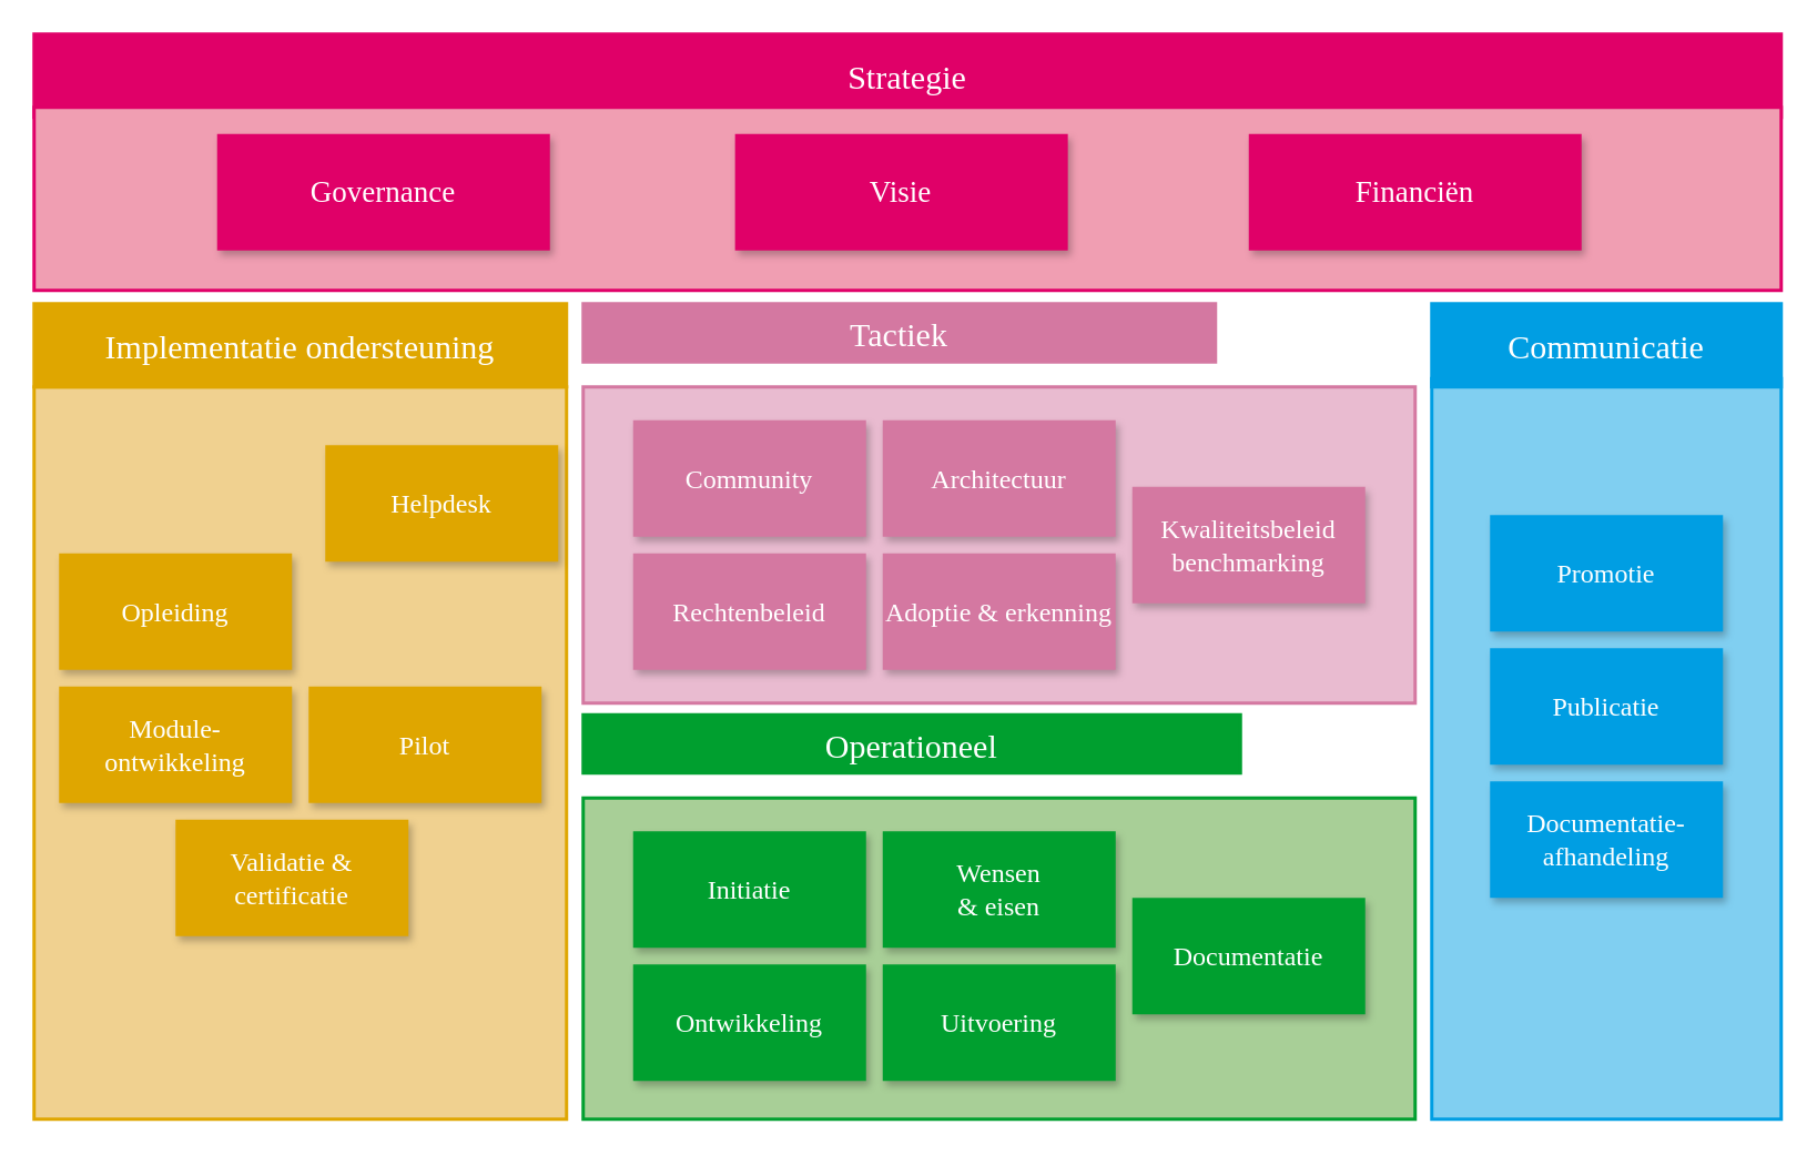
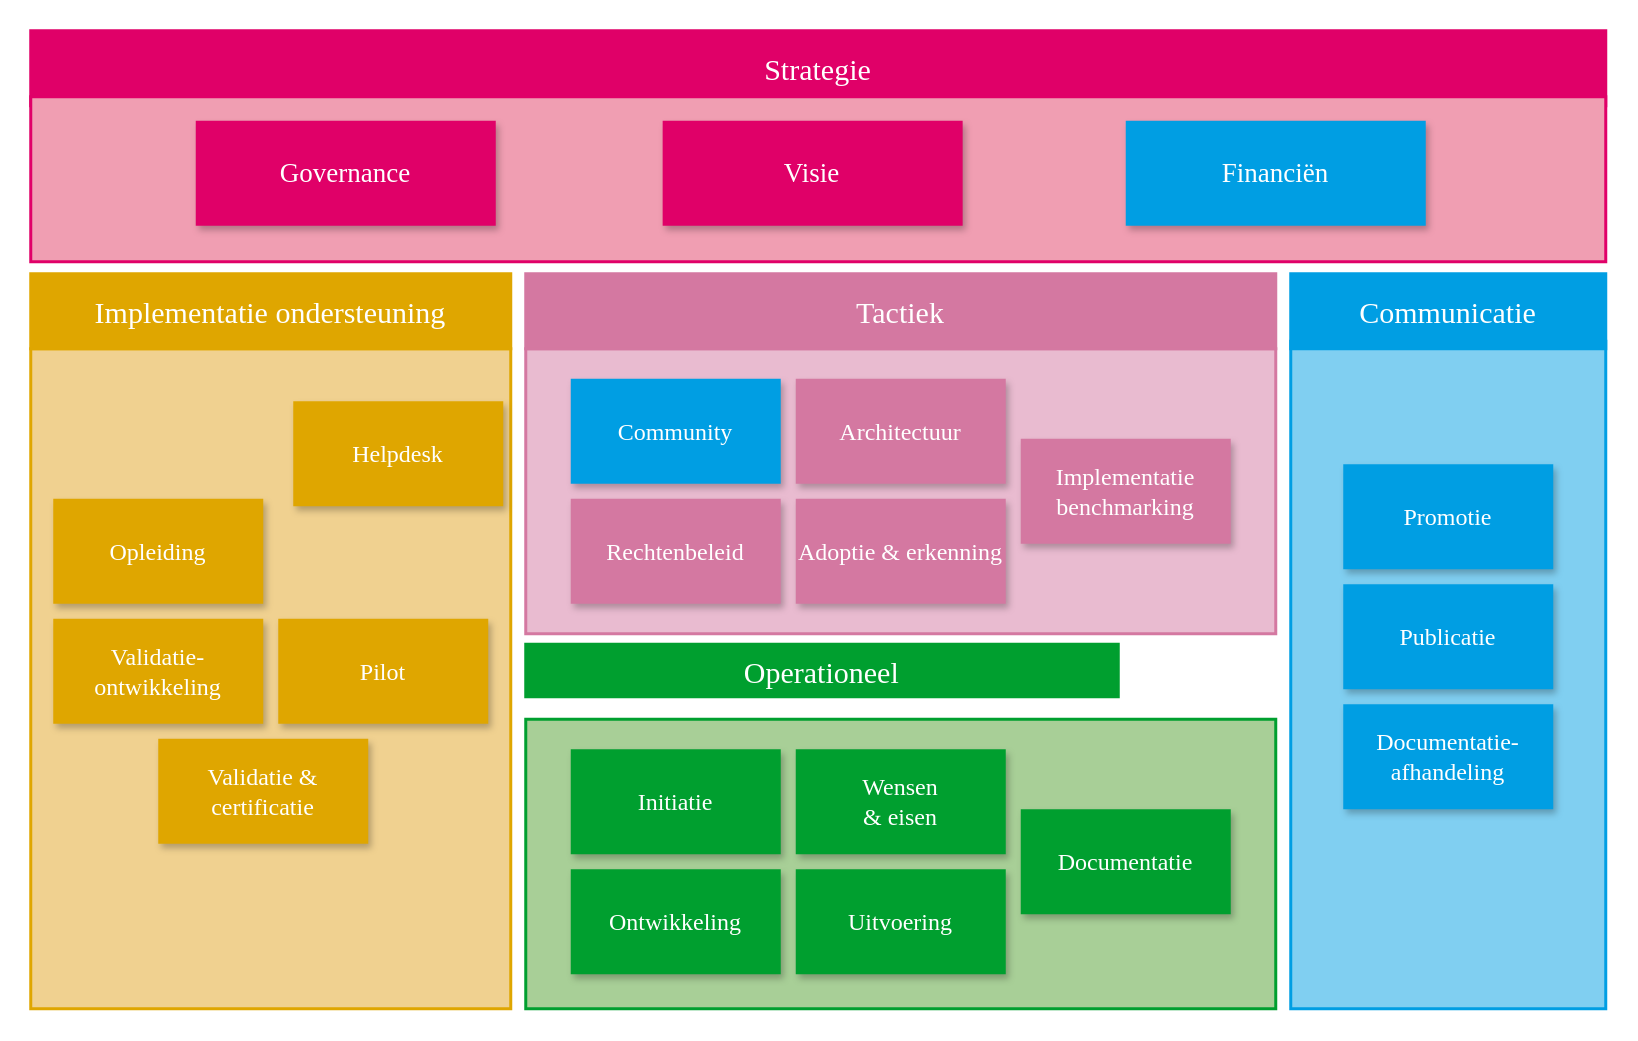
- <mxCell id="9" value="&lt;font style=&quot;font-size: 18px&quot; color=&quot;#ffffff&quot;&gt;Financiën&lt;/font&gt;" style="rounded=0;whiteSpace=wrap;html=1;strokeWidth=4;fillColor=#E00068;fontSize=16;strokeColor=none;shadow=1;fontFamily=Verdana;" parent="1" vertex="1"><mxGeometry x="750" y="80" width="200" height="70" as="geometry" /></mxCell>
+ <mxCell id="9" value="&lt;font style=&quot;font-size: 18px&quot; color=&quot;#ffffff&quot;&gt;Financiën&lt;/font&gt;" style="rounded=0;whiteSpace=wrap;html=1;strokeWidth=4;fillColor=#009ee3;fontSize=16;strokeColor=none;shadow=1;fontFamily=Verdana;" parent="1" vertex="1"><mxGeometry x="750" y="80" width="200" height="70" as="geometry" /></mxCell>
- <mxCell id="17" value="&lt;font style=&quot;font-size: 20px;&quot;&gt;Tactiek&lt;/font&gt;" style="rounded=0;whiteSpace=wrap;html=1;strokeWidth=2;fillColor=#D478A1;fontSize=20;strokeColor=#D478A1;shadow=0;fontFamily=Verdana;fontColor=#FFFFFF;" parent="1" vertex="1"><mxGeometry x="350" y="182" width="380" height="35" as="geometry" /></mxCell>
+ <mxCell id="17" value="&lt;font style=&quot;font-size: 20px;&quot;&gt;Tactiek&lt;/font&gt;" style="rounded=0;whiteSpace=wrap;html=1;strokeWidth=2;fillColor=#D478A1;fontSize=20;strokeColor=#D478A1;shadow=0;fontFamily=Verdana;fontColor=#FFFFFF;" parent="1" vertex="1"><mxGeometry x="350" y="182" width="500" height="50" as="geometry" /></mxCell>
- <mxCell id="20" value="&lt;font style=&quot;font-size: 16px&quot; color=&quot;#ffffff&quot;&gt;Community&lt;/font&gt;" style="rounded=0;whiteSpace=wrap;html=1;strokeWidth=4;fillColor=#D478A1;fontSize=16;strokeColor=none;shadow=1;fontFamily=Verdana;" parent="1" vertex="1"><mxGeometry x="380" y="252" width="140" height="70" as="geometry" /></mxCell>
+ <mxCell id="20" value="&lt;font style=&quot;font-size: 16px&quot; color=&quot;#ffffff&quot;&gt;Community&lt;/font&gt;" style="rounded=0;whiteSpace=wrap;html=1;strokeWidth=4;fillColor=#009ee3;fontSize=16;strokeColor=none;shadow=1;fontFamily=Verdana;" parent="1" vertex="1"><mxGeometry x="380" y="252" width="140" height="70" as="geometry" /></mxCell>
- <mxCell id="22" value="&lt;font style=&quot;font-size: 16px&quot; color=&quot;#ffffff&quot;&gt;Kwaliteitsbeleid benchmarking&lt;/font&gt;" style="rounded=0;whiteSpace=wrap;html=1;strokeWidth=4;fillColor=#D478A1;fontSize=16;strokeColor=none;shadow=1;fontFamily=Verdana;" parent="1" vertex="1"><mxGeometry x="680" y="292" width="140" height="70" as="geometry" /></mxCell>
+ <mxCell id="22" value="&lt;font style=&quot;font-size: 16px&quot; color=&quot;#ffffff&quot;&gt;Implementatie benchmarking&lt;/font&gt;" style="rounded=0;whiteSpace=wrap;html=1;strokeWidth=4;fillColor=#D478A1;fontSize=16;strokeColor=none;shadow=1;fontFamily=Verdana;" parent="1" vertex="1"><mxGeometry x="680" y="292" width="140" height="70" as="geometry" /></mxCell>
- <mxCell id="14" value="&lt;font style=&quot;font-size: 16px&quot; color=&quot;#ffffff&quot;&gt;Module- ontwikkeling&lt;/font&gt;" style="rounded=0;whiteSpace=wrap;html=1;strokeWidth=4;fillColor=#DFA600;fontSize=16;strokeColor=none;shadow=1;fontFamily=Verdana;" parent="1" vertex="1"><mxGeometry x="35" y="412" width="140" height="70" as="geometry" /></mxCell>
+ <mxCell id="14" value="&lt;font style=&quot;font-size: 16px&quot; color=&quot;#ffffff&quot;&gt;Validatie- ontwikkeling&lt;/font&gt;" style="rounded=0;whiteSpace=wrap;html=1;strokeWidth=4;fillColor=#DFA600;fontSize=16;strokeColor=none;shadow=1;fontFamily=Verdana;" parent="1" vertex="1"><mxGeometry x="35" y="412" width="140" height="70" as="geometry" /></mxCell>
